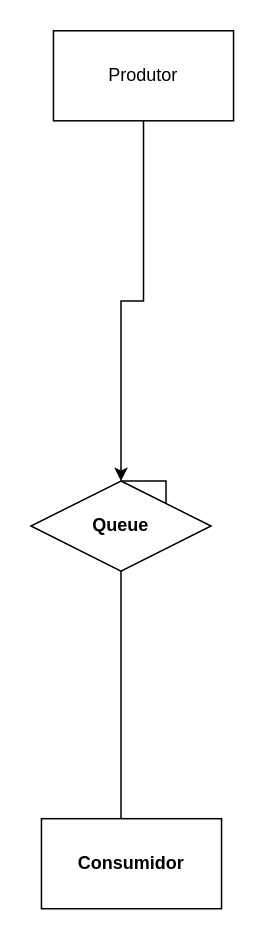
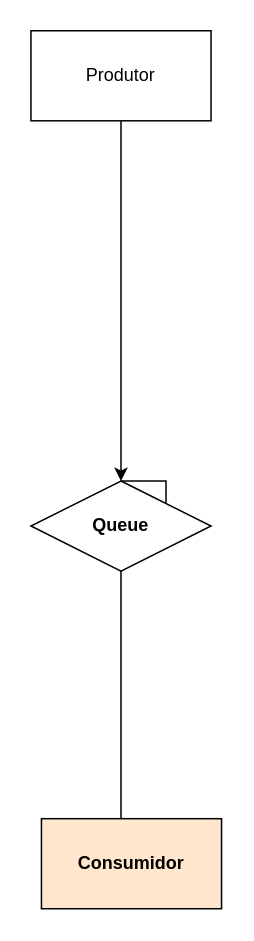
- <mxCell id="3" value="Produtor" style="rounded=0;whiteSpace=wrap;html=1;" parent="1" vertex="1"><mxGeometry x="35" y="20" width="120" height="60" as="geometry" /></mxCell>
+ <mxCell id="3" value="Produtor" style="rounded=0;whiteSpace=wrap;html=1;" parent="1" vertex="1"><mxGeometry width="120" height="60" as="geometry" x="20" y="20" /></mxCell>
- <mxCell id="6" value="Consumidor" style="rounded=0;whiteSpace=wrap;html=1;fontStyle=1" parent="1" vertex="1"><mxGeometry x="27" y="545" width="120" height="60" as="geometry" /></mxCell>
+ <mxCell id="6" value="Consumidor" style="rounded=0;whiteSpace=wrap;html=1;fontStyle=1;fillColor=#ffe6cc;" parent="1" vertex="1"><mxGeometry x="27" y="545" width="120" height="60" as="geometry" /></mxCell>
